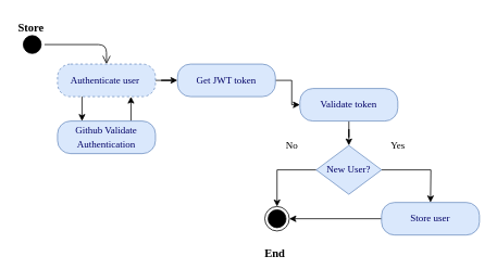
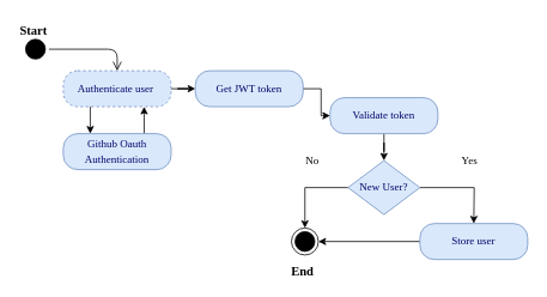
- <mxCell id="7" value="&lt;font style=&quot;font-size: 16px&quot;&gt;&lt;b style=&quot;font-size: 14px&quot;&gt;&lt;font color=&quot;#000000&quot; style=&quot;font-size: 14px&quot;&gt;Store&lt;br&gt;&lt;/font&gt;&lt;br&gt;&lt;/b&gt;&lt;/font&gt;" style="text;html=1;resizable=0;points=[];autosize=1;align=left;verticalAlign=top;spacingTop=-4;fontSize=14;fontFamily=Tahoma;fontColor=#000066;" parent="1" vertex="1"><mxGeometry x="20" y="20" width="50" height="40" as="geometry" /></mxCell>
+ <mxCell id="7" value="&lt;font style=&quot;font-size: 16px&quot;&gt;&lt;b style=&quot;font-size: 14px&quot;&gt;&lt;font color=&quot;#000000&quot; style=&quot;font-size: 14px&quot;&gt;Start&lt;br&gt;&lt;/font&gt;&lt;br&gt;&lt;/b&gt;&lt;/font&gt;" style="text;html=1;resizable=0;points=[];autosize=1;align=left;verticalAlign=top;spacingTop=-4;fontSize=14;fontFamily=Tahoma;fontColor=#000066;" parent="1" vertex="1"><mxGeometry x="20" y="20" width="50" height="40" as="geometry" /></mxCell>
- <mxCell id="9" value="&lt;font style=&quot;font-size: 12px&quot;&gt;Github Validate Authentication&lt;/font&gt;" style="rounded=1;whiteSpace=wrap;html=1;arcSize=40;fillColor=#dae8fc;strokeColor=#6c8ebf;fontFamily=Tahoma;fontSize=14;fontColor=#000066;" parent="1" vertex="1"><mxGeometry x="70" y="148" width="120" height="40" as="geometry" /></mxCell>
+ <mxCell id="9" value="&lt;font style=&quot;font-size: 12px&quot;&gt;Github Oauth Authentication&lt;/font&gt;" style="rounded=1;whiteSpace=wrap;html=1;arcSize=40;fillColor=#dae8fc;strokeColor=#6c8ebf;fontFamily=Tahoma;fontSize=14;fontColor=#000066;" parent="1" vertex="1"><mxGeometry x="70" y="148" width="120" height="40" as="geometry" /></mxCell>
- <mxCell id="18" value="No" style="text;html=1;align=center;verticalAlign=middle;resizable=0;points=[];autosize=1;strokeColor=none;fillColor=none;fontSize=12;fontColor=#000000;fontFamily=Times New Roman;" parent="1" vertex="1"><mxGeometry x="342" y="168" width="30" height="20" as="geometry" /></mxCell>
+ <mxCell id="18" value="No" style="text;html=1;align=center;verticalAlign=middle;resizable=0;points=[];autosize=1;strokeColor=none;fillColor=none;fontSize=12;fontColor=#000000;fontFamily=Times New Roman;" parent="1" vertex="1"><mxGeometry x="332" y="168" width="30" height="20" as="geometry" /></mxCell>
- <mxCell id="19" value="Yes" style="text;html=1;align=center;verticalAlign=middle;resizable=0;points=[];autosize=1;strokeColor=none;fillColor=none;fontSize=12;fontColor=#000000;fontFamily=Times New Roman;" parent="1" vertex="1"><mxGeometry x="472" y="168" width="30" height="20" as="geometry" /></mxCell>
+ <mxCell id="19" value="Yes" style="text;html=1;align=center;verticalAlign=middle;resizable=0;points=[];autosize=1;strokeColor=none;fillColor=none;fontSize=12;fontColor=#000000;fontFamily=Times New Roman;" parent="1" vertex="1"><mxGeometry x="507" y="168" width="30" height="20" as="geometry" /></mxCell>
- <mxCell id="22" value="&lt;font style=&quot;font-size: 16px&quot;&gt;&lt;b style=&quot;font-size: 14px&quot;&gt;&lt;font color=&quot;#000000&quot;&gt;End&lt;/font&gt;&lt;br&gt;&lt;/b&gt;&lt;/font&gt;" style="text;html=1;resizable=0;points=[];autosize=1;align=left;verticalAlign=top;spacingTop=-4;fontSize=14;fontFamily=Tahoma;fontColor=#000066;" parent="1" vertex="1"><mxGeometry x="322" y="298" width="40" height="20" as="geometry" /></mxCell>
+ <mxCell id="22" value="&lt;font style=&quot;font-size: 16px&quot;&gt;&lt;b style=&quot;font-size: 14px&quot;&gt;&lt;font color=&quot;#000000&quot;&gt;End&lt;/font&gt;&lt;br&gt;&lt;/b&gt;&lt;/font&gt;" style="text;html=1;resizable=0;points=[];autosize=1;align=left;verticalAlign=top;spacingTop=-4;fontSize=14;fontFamily=Tahoma;fontColor=#000066;" parent="1" vertex="1"><mxGeometry x="322" y="288" width="40" height="20" as="geometry" /></mxCell>
